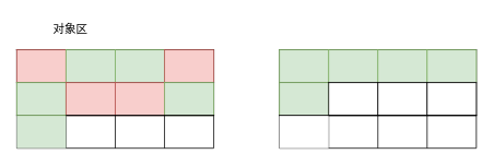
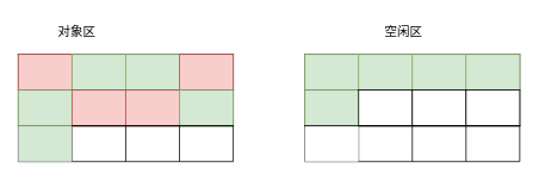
+ <mxCell id="35" value="空闲区" style="text;html=1;align=center;verticalAlign=middle;resizable=0;points=[];autosize=1;strokeColor=none;fillColor=none;fontFamily=Helvetica;fontSize=14;fontColor=default;labelBackgroundColor=none;" vertex="1" parent="1"><mxGeometry x="415" y="20" width="70" height="30" as="geometry" /></mxCell>
